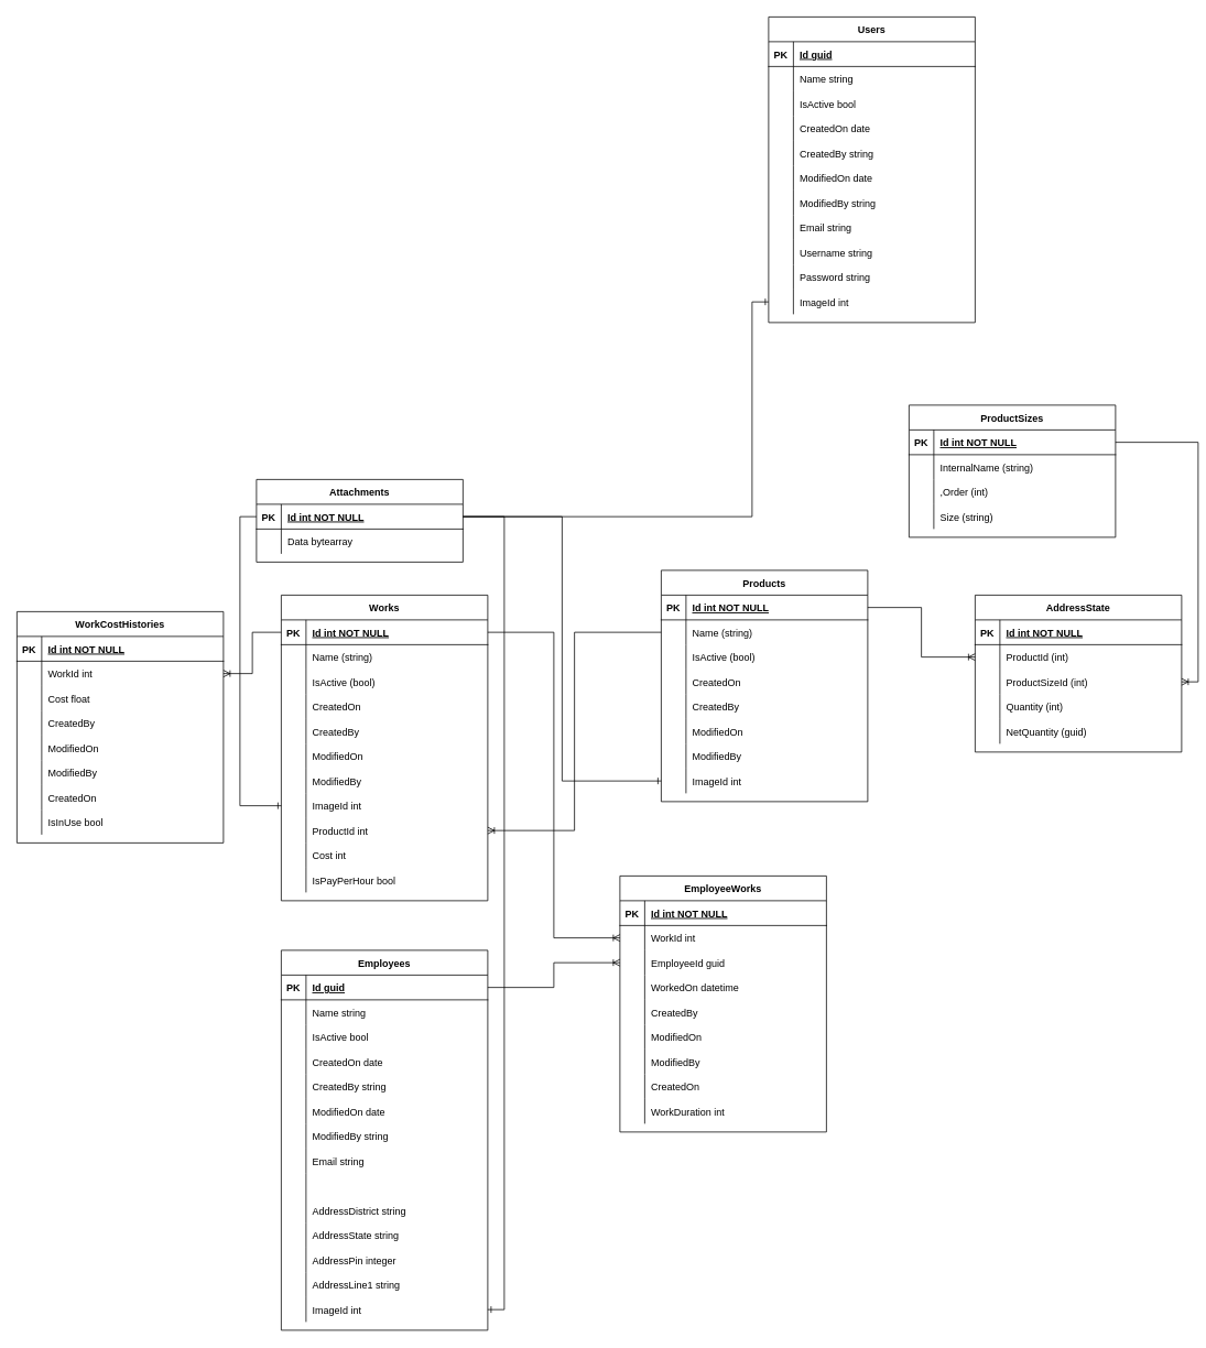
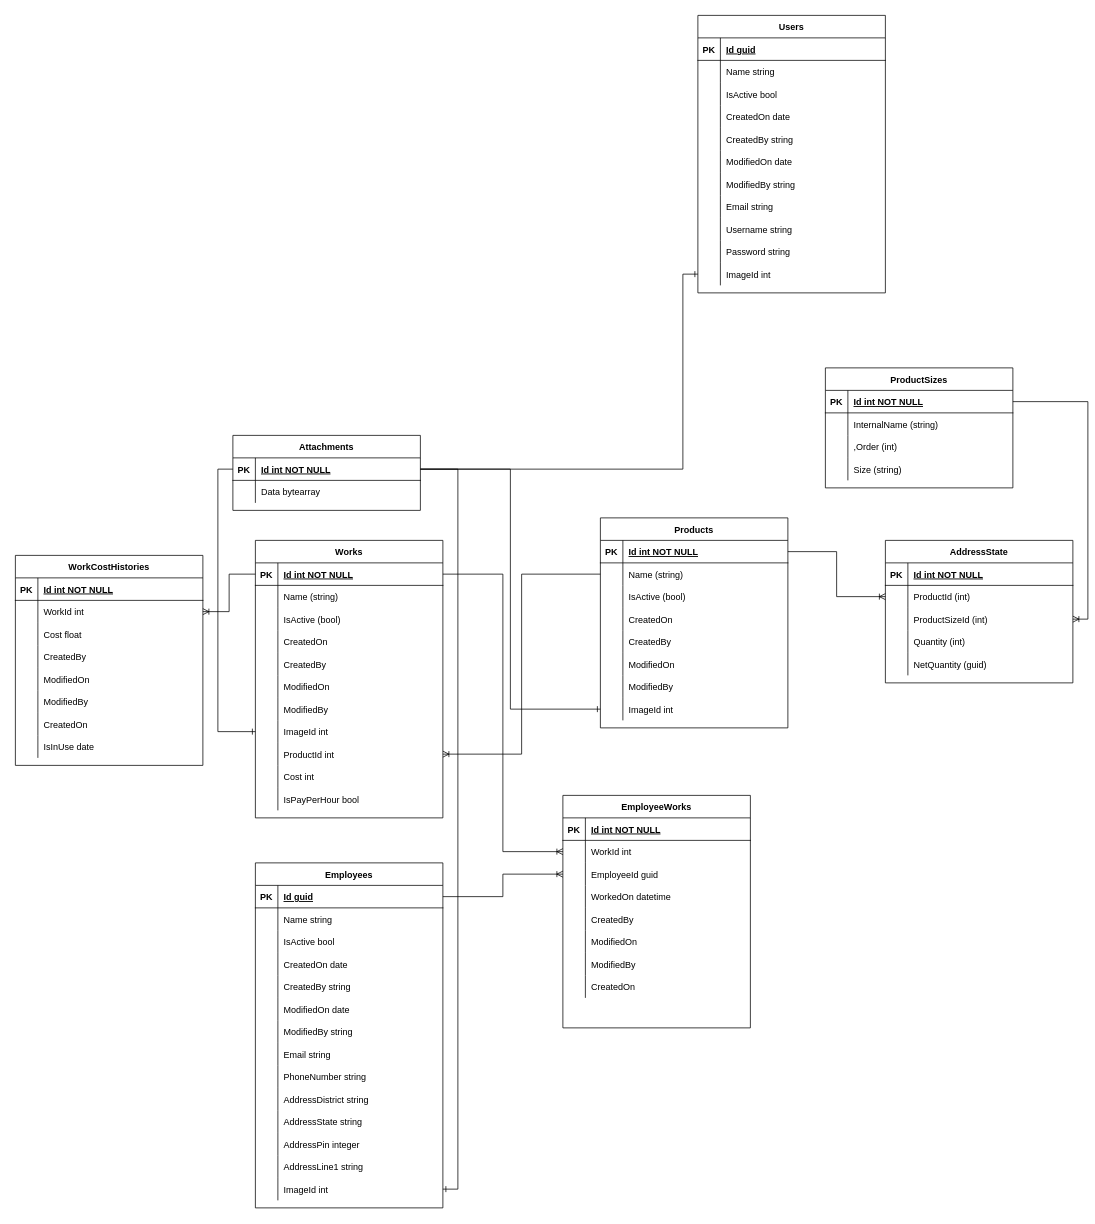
- <mxCell id="174" value="IsInUse bool" style="shape=partialRectangle;overflow=hidden;connectable=0;fillColor=none;top=0;left=0;bottom=0;right=0;align=left;spacingLeft=6;" parent="172" vertex="1"><mxGeometry x="30" width="220" height="30" as="geometry"><mxRectangle width="220" height="30" as="alternateBounds" /></mxGeometry></mxCell>
+ <mxCell id="174" value="IsInUse date" style="shape=partialRectangle;overflow=hidden;connectable=0;fillColor=none;top=0;left=0;bottom=0;right=0;align=left;spacingLeft=6;" parent="172" vertex="1"><mxGeometry x="30" width="220" height="30" as="geometry"><mxRectangle width="220" height="30" as="alternateBounds" /></mxGeometry></mxCell>
- <mxCell id="203" value="WorkDuration int" style="shape=partialRectangle;overflow=hidden;connectable=0;fillColor=none;top=0;left=0;bottom=0;right=0;align=left;spacingLeft=6;" parent="201" vertex="1"><mxGeometry x="30" width="220" height="30" as="geometry"><mxRectangle width="220" height="30" as="alternateBounds" /></mxGeometry></mxCell>
+ <mxCell id="88" value="PhoneNumber string" style="shape=partialRectangle;overflow=hidden;connectable=0;fillColor=none;top=0;left=0;bottom=0;right=0;align=left;spacingLeft=6;" parent="86" vertex="1"><mxGeometry x="30" width="220" height="30" as="geometry"><mxRectangle width="220" height="30" as="alternateBounds" /></mxGeometry></mxCell>
